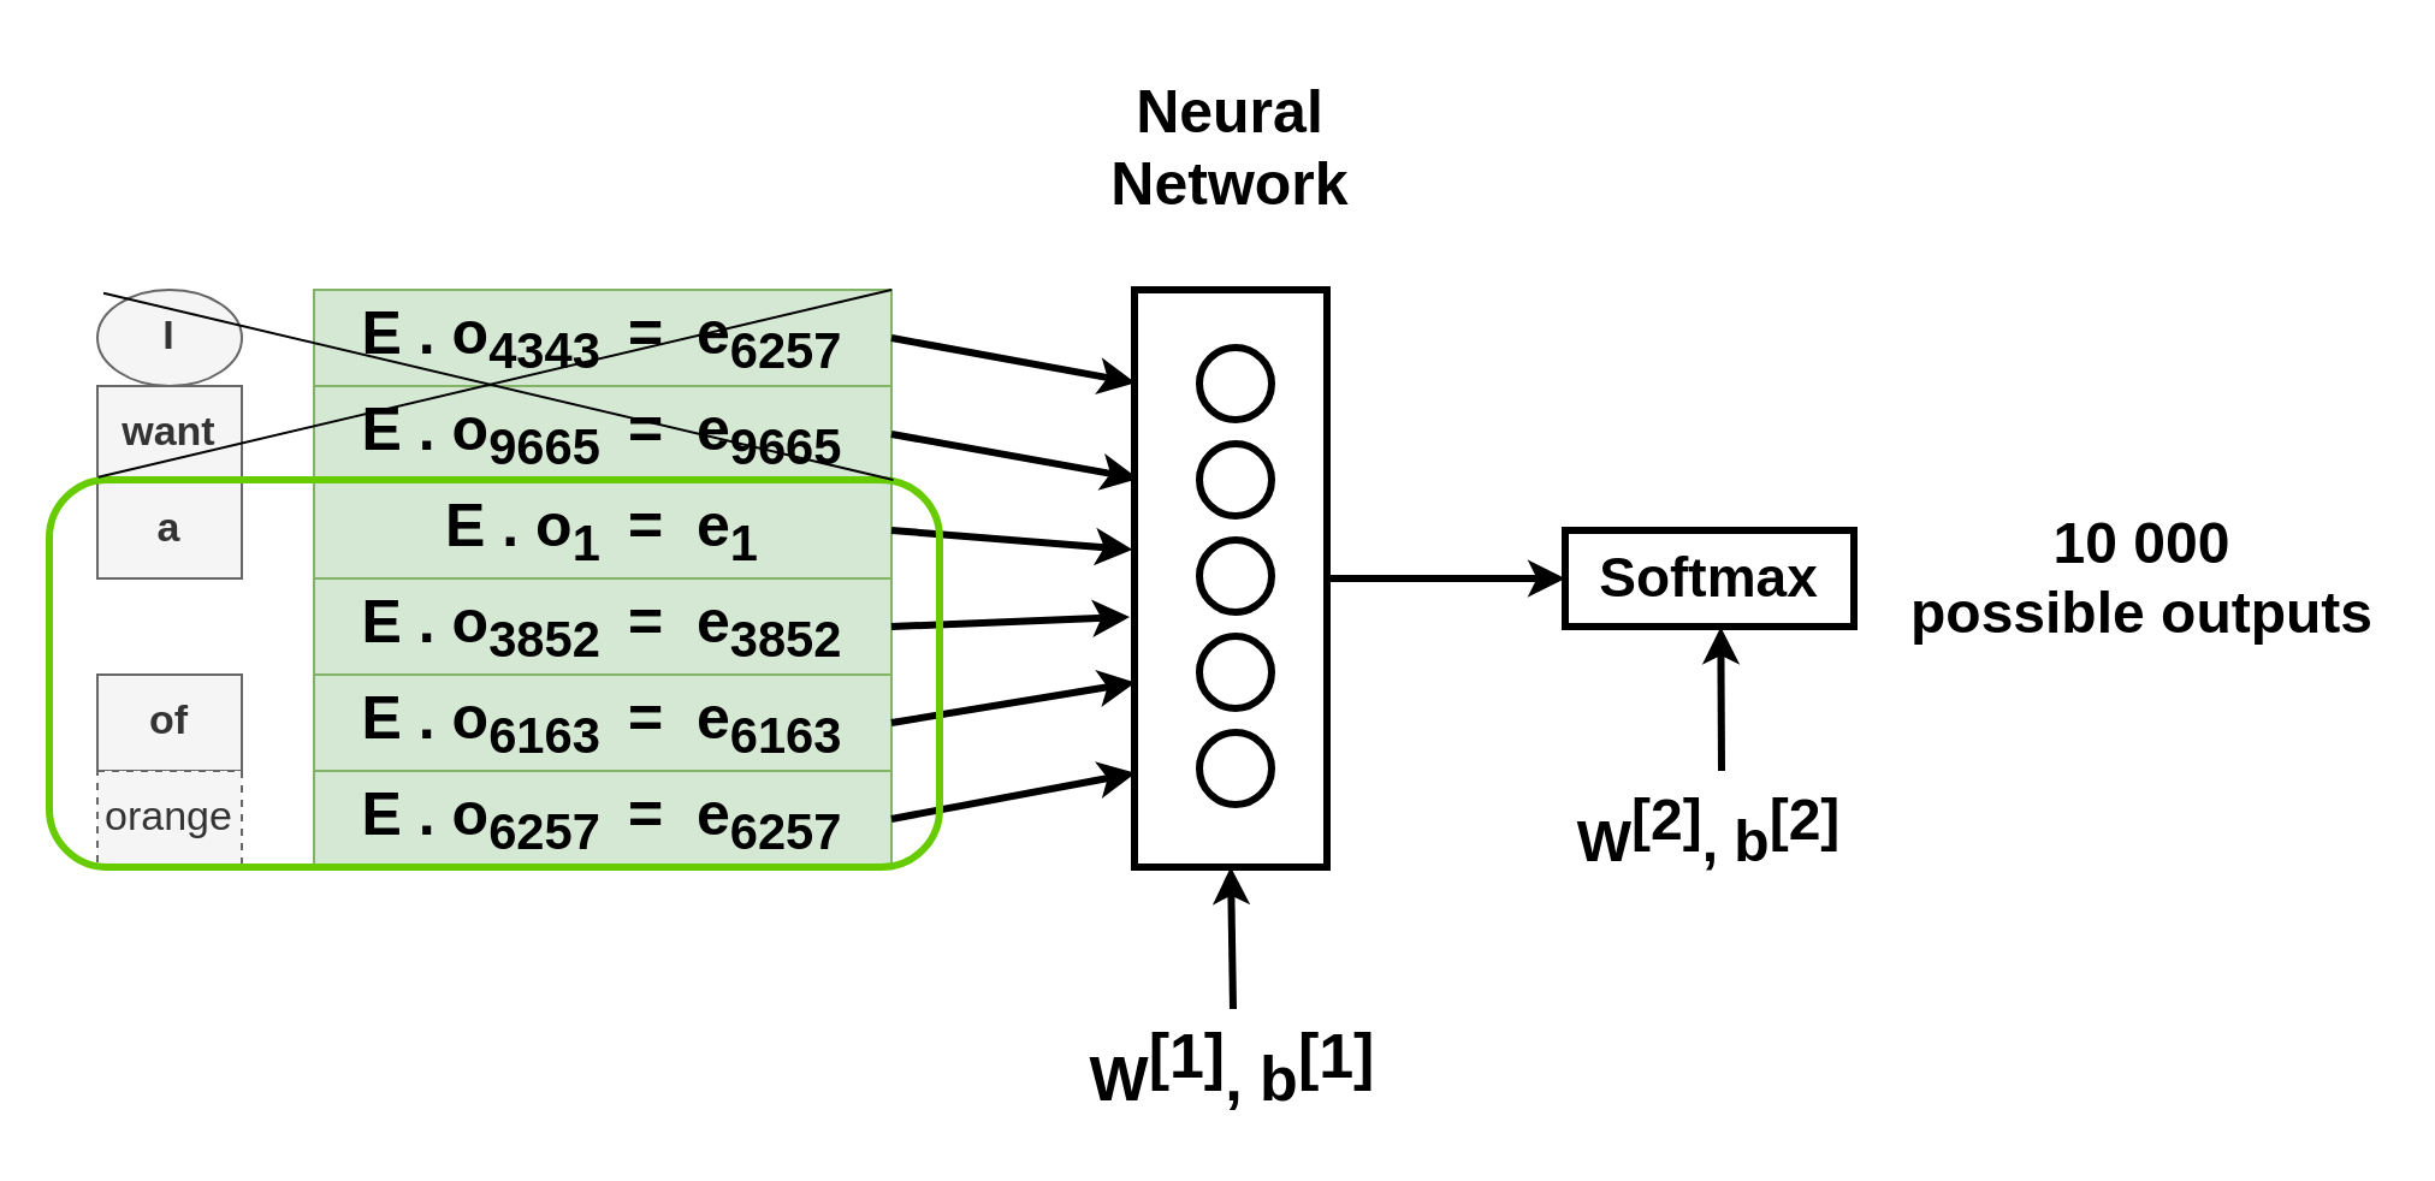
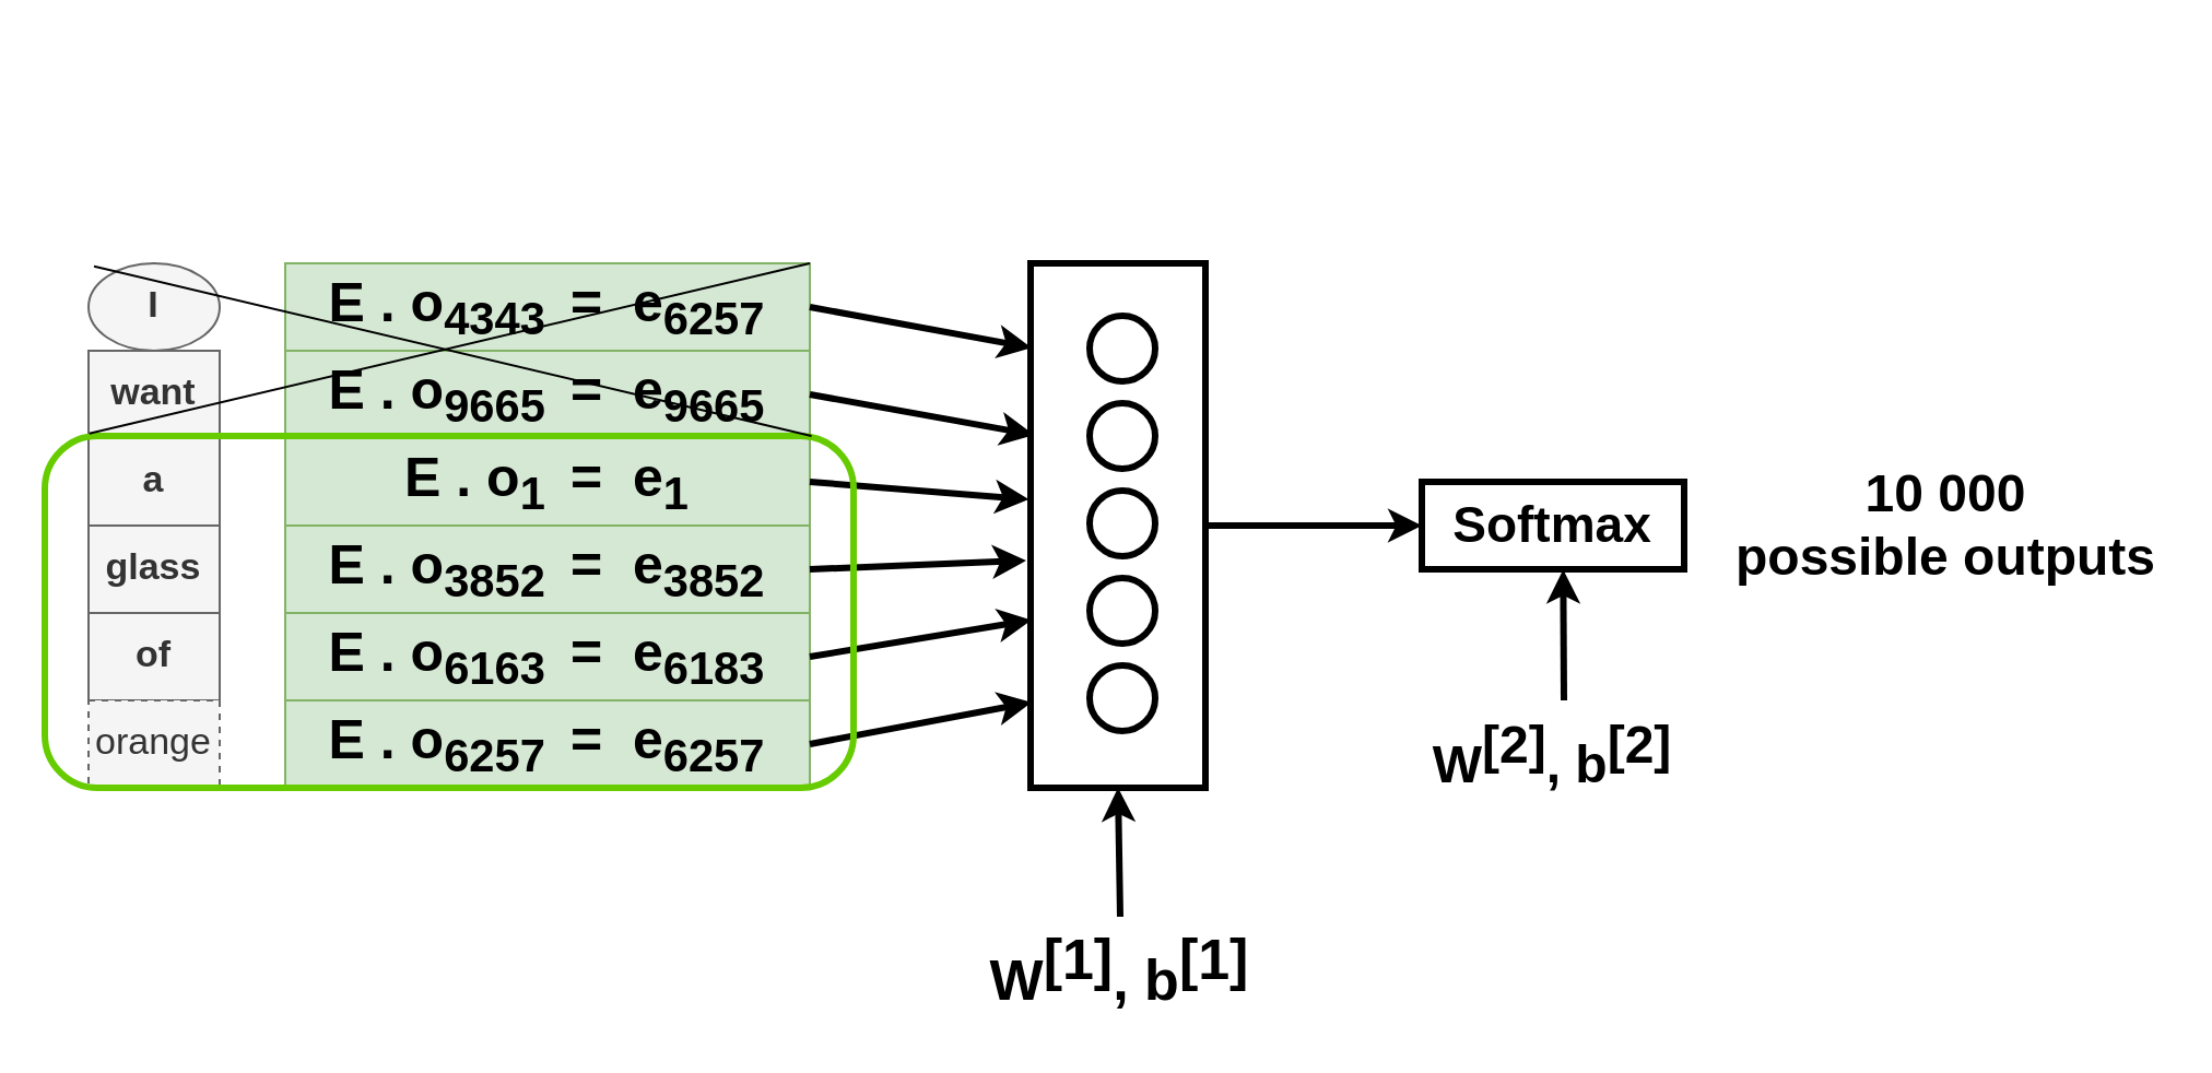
- <mxCell id="45" value="Neural&lt;br style=&quot;font-size: 25px&quot;&gt;Network&lt;br style=&quot;font-size: 25px&quot;&gt;" style="text;html=1;strokeColor=none;fillColor=none;align=center;verticalAlign=middle;whiteSpace=wrap;rounded=0;fontSize=25;fontStyle=1" parent="1" vertex="1"><mxGeometry x="451" y="20" width="120" height="80" as="geometry" /></mxCell>
+ <mxCell id="13" value="glass" style="rounded=0;whiteSpace=wrap;html=1;fillColor=#f5f5f5;strokeColor=#666666;fontColor=#333333;fontStyle=1;fontSize=17;" parent="9" vertex="1"><mxGeometry y="120" width="60" height="40" as="geometry" /></mxCell>
- <mxCell id="7" value="&lt;font style=&quot;font-size: 25px&quot;&gt;E . o&lt;sub&gt;6163&amp;nbsp;&amp;nbsp;&lt;/sub&gt;=&amp;nbsp; e&lt;/font&gt;&lt;sub&gt;6163&lt;/sub&gt;&lt;sub&gt;&lt;font&gt;&lt;br&gt;&lt;/font&gt;&lt;/sub&gt;" style="text;html=1;strokeColor=#82b366;fillColor=#d5e8d4;align=center;verticalAlign=middle;whiteSpace=wrap;rounded=0;fontSize=25;fontStyle=1" parent="2" vertex="1"><mxGeometry x="90" y="160" width="240" height="40" as="geometry" /></mxCell>
+ <mxCell id="7" value="&lt;font style=&quot;font-size: 25px&quot;&gt;E . o&lt;sub&gt;6163&amp;nbsp;&amp;nbsp;&lt;/sub&gt;=&amp;nbsp; e&lt;/font&gt;&lt;sub&gt;6183&lt;/sub&gt;&lt;sub&gt;&lt;font&gt;&lt;br&gt;&lt;/font&gt;&lt;/sub&gt;" style="text;html=1;strokeColor=#82b366;fillColor=#d5e8d4;align=center;verticalAlign=middle;whiteSpace=wrap;rounded=0;fontSize=25;fontStyle=1" parent="2" vertex="1"><mxGeometry x="90" y="160" width="240" height="40" as="geometry" /></mxCell>
